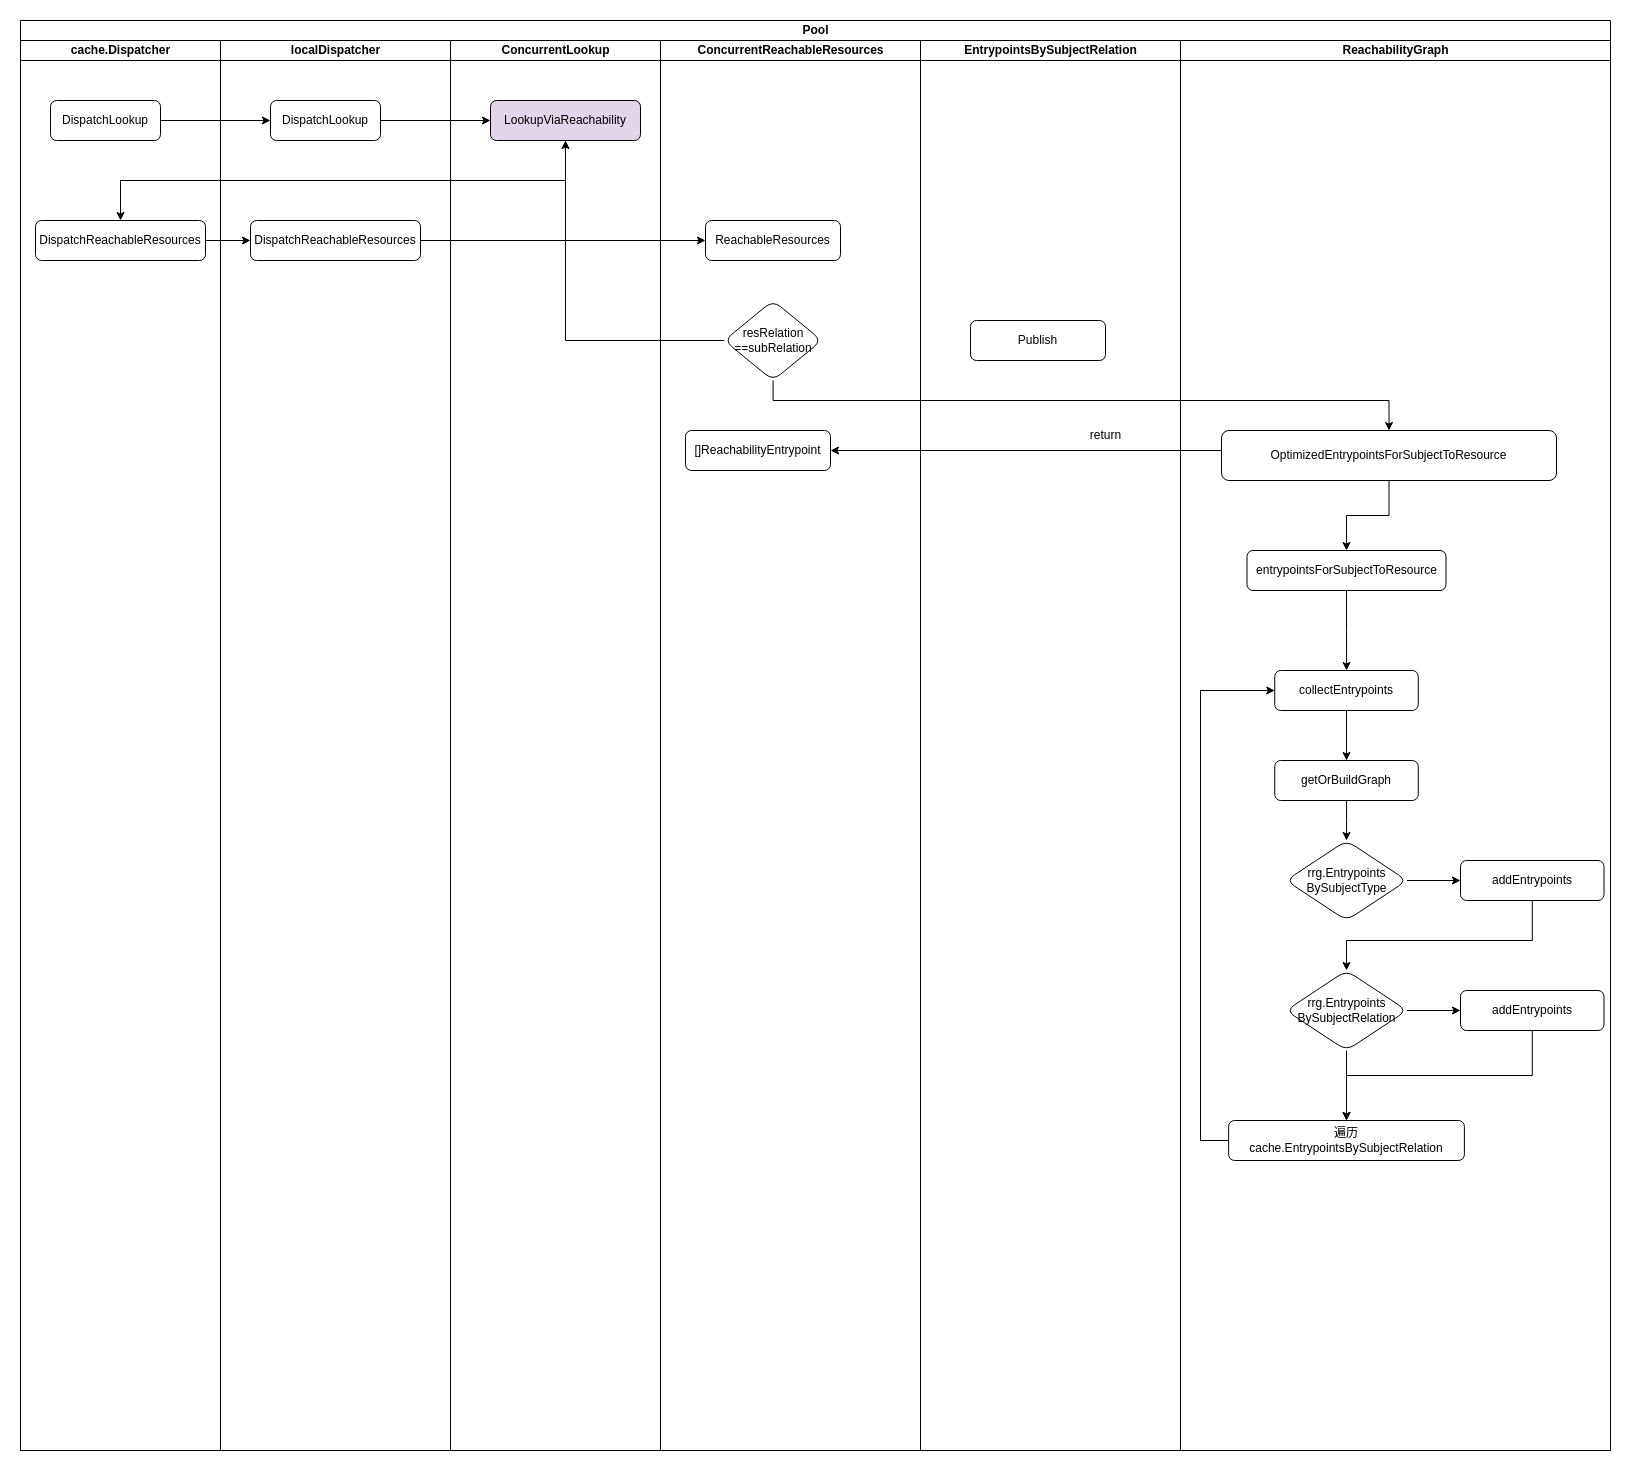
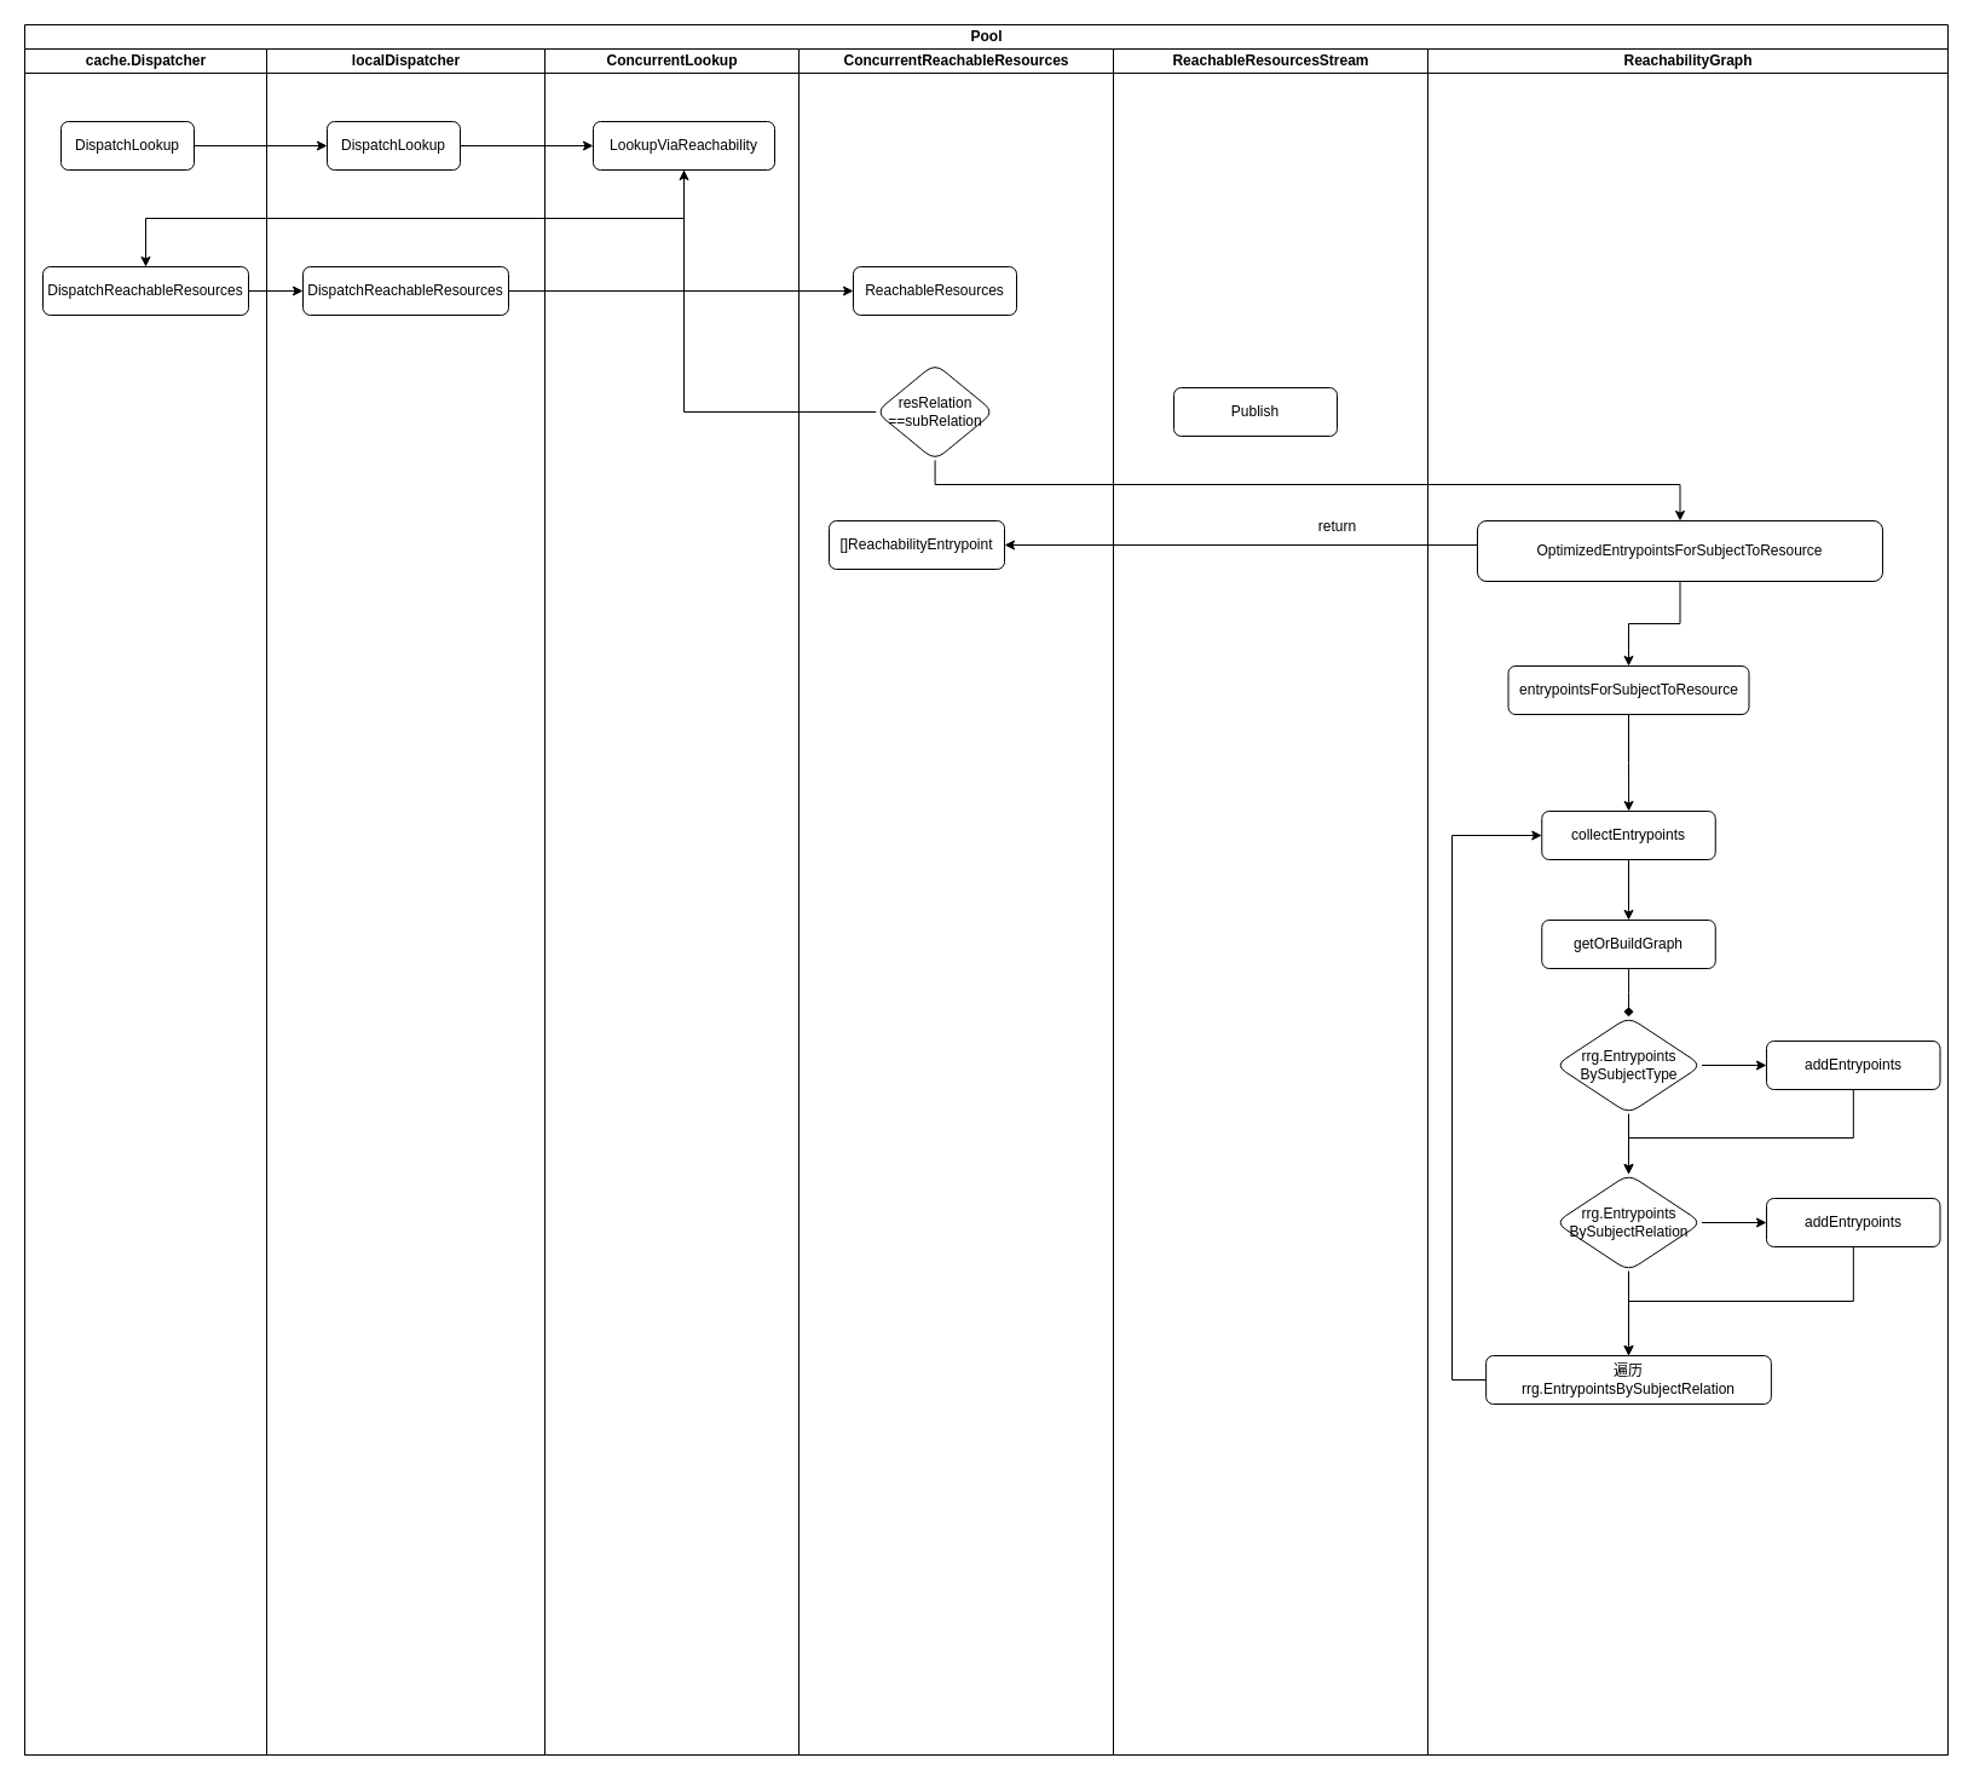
- <mxCell id="15" value="EntrypointsBySubjectRelation" style="swimlane;startSize=20;html=1;" vertex="1" parent="2"><mxGeometry x="900" y="20" width="260" height="1410" as="geometry" /></mxCell>
+ <mxCell id="15" value="ReachableResourcesStream" style="swimlane;startSize=20;html=1;" vertex="1" parent="2"><mxGeometry x="900" y="20" width="260" height="1410" as="geometry" /></mxCell>
- <mxCell id="10" value="LookupViaReachability" style="rounded=1;whiteSpace=wrap;html=1;fillColor=#e1d5e7;" vertex="1" parent="9"><mxGeometry x="40" y="60" width="150" height="40" as="geometry" /></mxCell>
+ <mxCell id="10" value="LookupViaReachability" style="rounded=1;whiteSpace=wrap;html=1;" vertex="1" parent="9"><mxGeometry x="40" y="60" width="150" height="40" as="geometry" /></mxCell>
- <mxCell id="33" value="" style="edgeStyle=orthogonalEdgeStyle;rounded=0;orthogonalLoop=1;jettySize=auto;html=1;" edge="1" parent="26" source="34" target="37"><mxGeometry relative="1" as="geometry" /></mxCell>
+ <mxCell id="33" value="" style="edgeStyle=orthogonalEdgeStyle;rounded=0;orthogonalLoop=1;jettySize=auto;html=1;endArrow=diamond;" edge="1" parent="26" source="34" target="37"><mxGeometry relative="1" as="geometry" /></mxCell>
+ <mxCell id="35" value="" style="edgeStyle=orthogonalEdgeStyle;rounded=0;orthogonalLoop=1;jettySize=auto;html=1;" edge="1" parent="26" source="37" target="40"><mxGeometry relative="1" as="geometry" /></mxCell>
- <mxCell id="46" value="遍历&lt;br&gt;cache.EntrypointsBySubjectRelation" style="rounded=1;whiteSpace=wrap;html=1;" vertex="1" parent="26"><mxGeometry x="48.13" y="1080" width="235.75" height="40" as="geometry" /></mxCell>
+ <mxCell id="46" value="遍历&lt;br&gt;rrg.EntrypointsBySubjectRelation" style="rounded=1;whiteSpace=wrap;html=1;" vertex="1" parent="26"><mxGeometry x="48.13" y="1080" width="235.75" height="40" as="geometry" /></mxCell>
